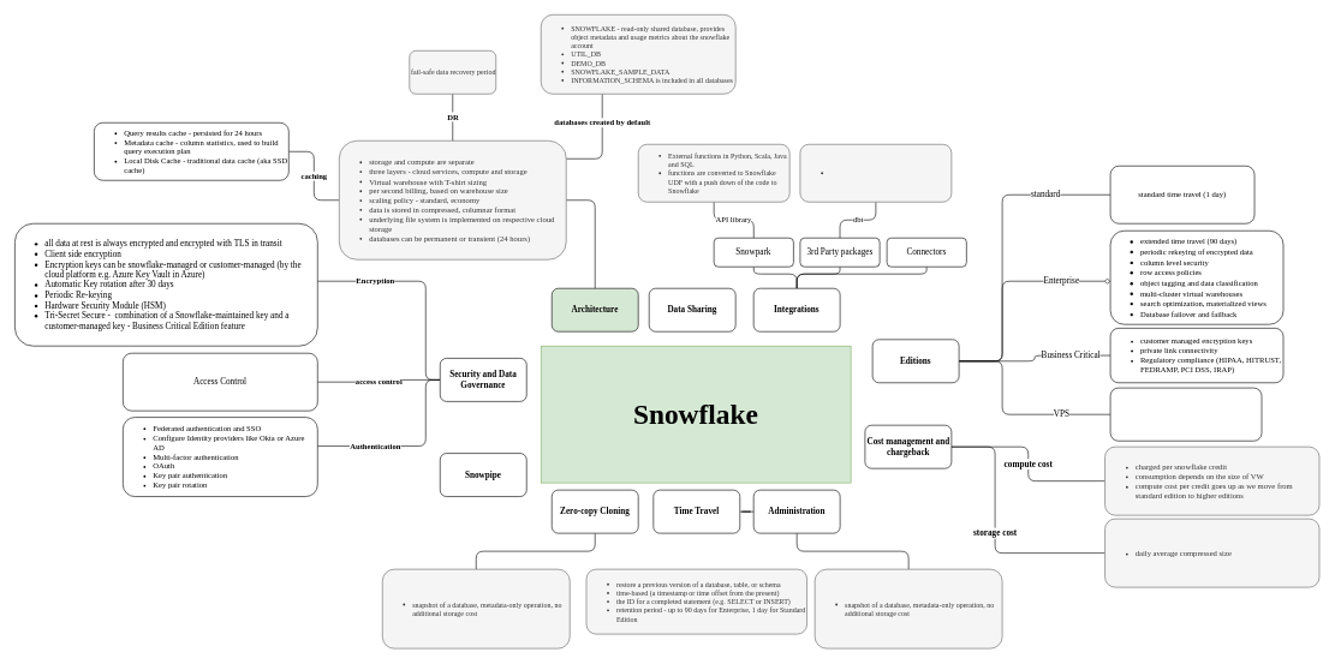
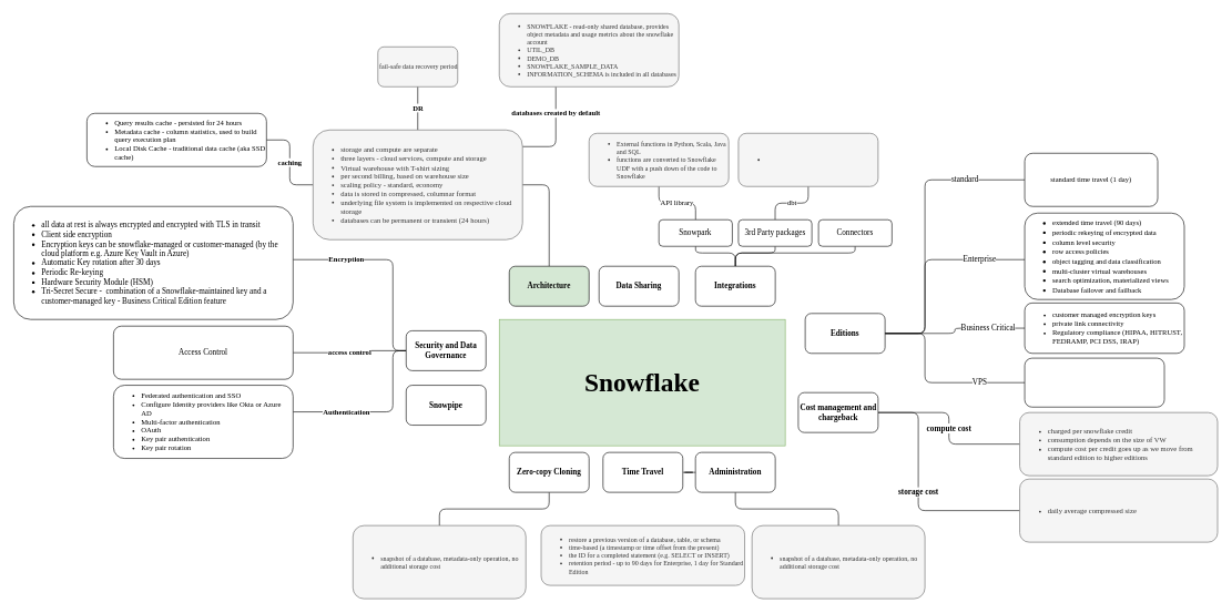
- <mxCell id="9" value="Enterprise" style="edgeStyle=orthogonalEdgeStyle;rounded=1;orthogonalLoop=1;jettySize=auto;html=1;fontSize=12;endArrow=diamond;endFill=0;fontFamily=Tahoma;" parent="1" source="12" target="45" edge="1"><mxGeometry x="0.579" relative="1" as="geometry"><Array as="points"><mxPoint x="1390" y="501" /><mxPoint x="1390" y="390" /></Array><mxPoint as="offset" /></mxGeometry></mxCell>
+ <mxCell id="9" value="Enterprise" style="edgeStyle=orthogonalEdgeStyle;rounded=1;orthogonalLoop=1;jettySize=auto;html=1;fontSize=12;endArrow=none;endFill=0;fontFamily=Tahoma;" parent="1" source="12" target="45" edge="1"><mxGeometry x="0.579" relative="1" as="geometry"><Array as="points"><mxPoint x="1390" y="501" /><mxPoint x="1390" y="390" /></Array><mxPoint as="offset" /></mxGeometry></mxCell>
- <mxCell id="21" value="Snowpipe" style="rounded=1;whiteSpace=wrap;html=1;fontFamily=Tahoma;fontStyle=1" parent="1" vertex="1"><mxGeometry x="610" y="629" width="120" height="60" as="geometry" /></mxCell>
+ <mxCell id="21" value="Snowpipe" style="rounded=1;whiteSpace=wrap;html=1;fontFamily=Tahoma;fontStyle=1" parent="1" vertex="1"><mxGeometry x="610" y="579" width="120" height="60" as="geometry" /></mxCell>
